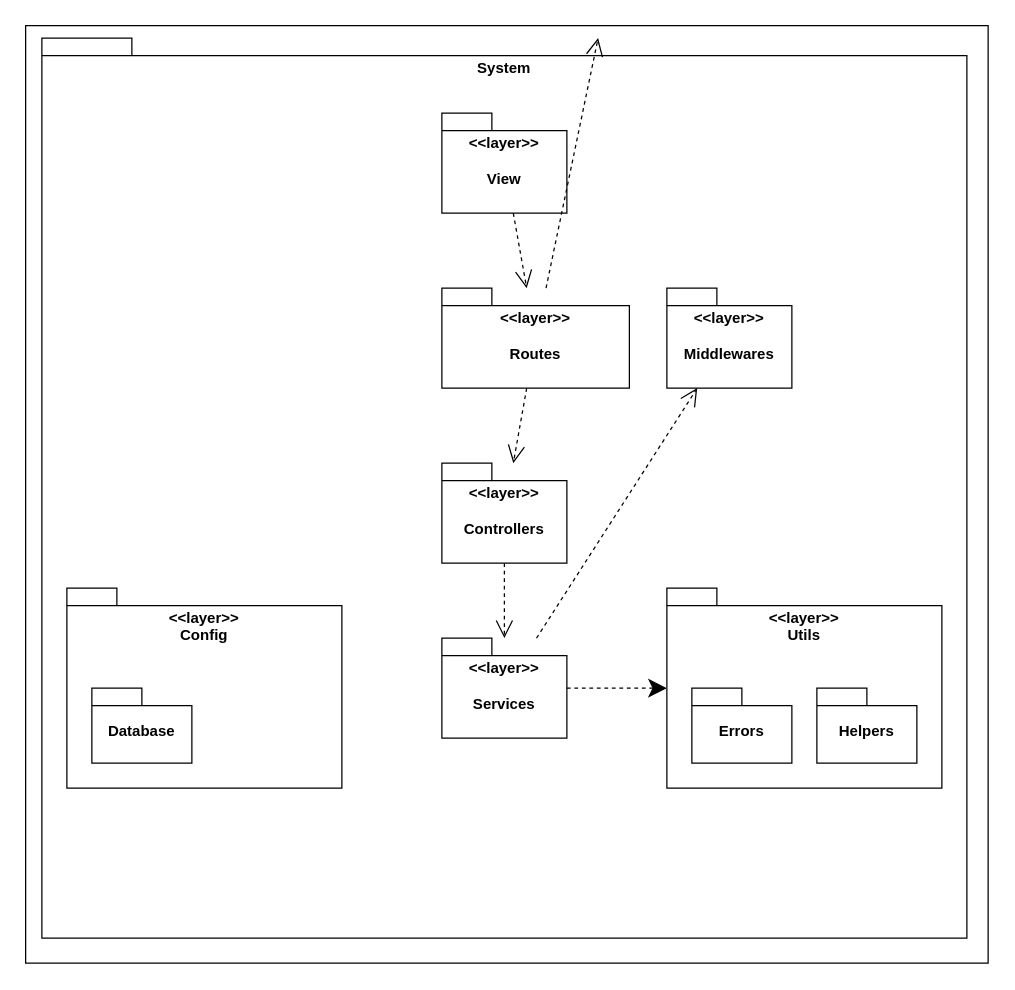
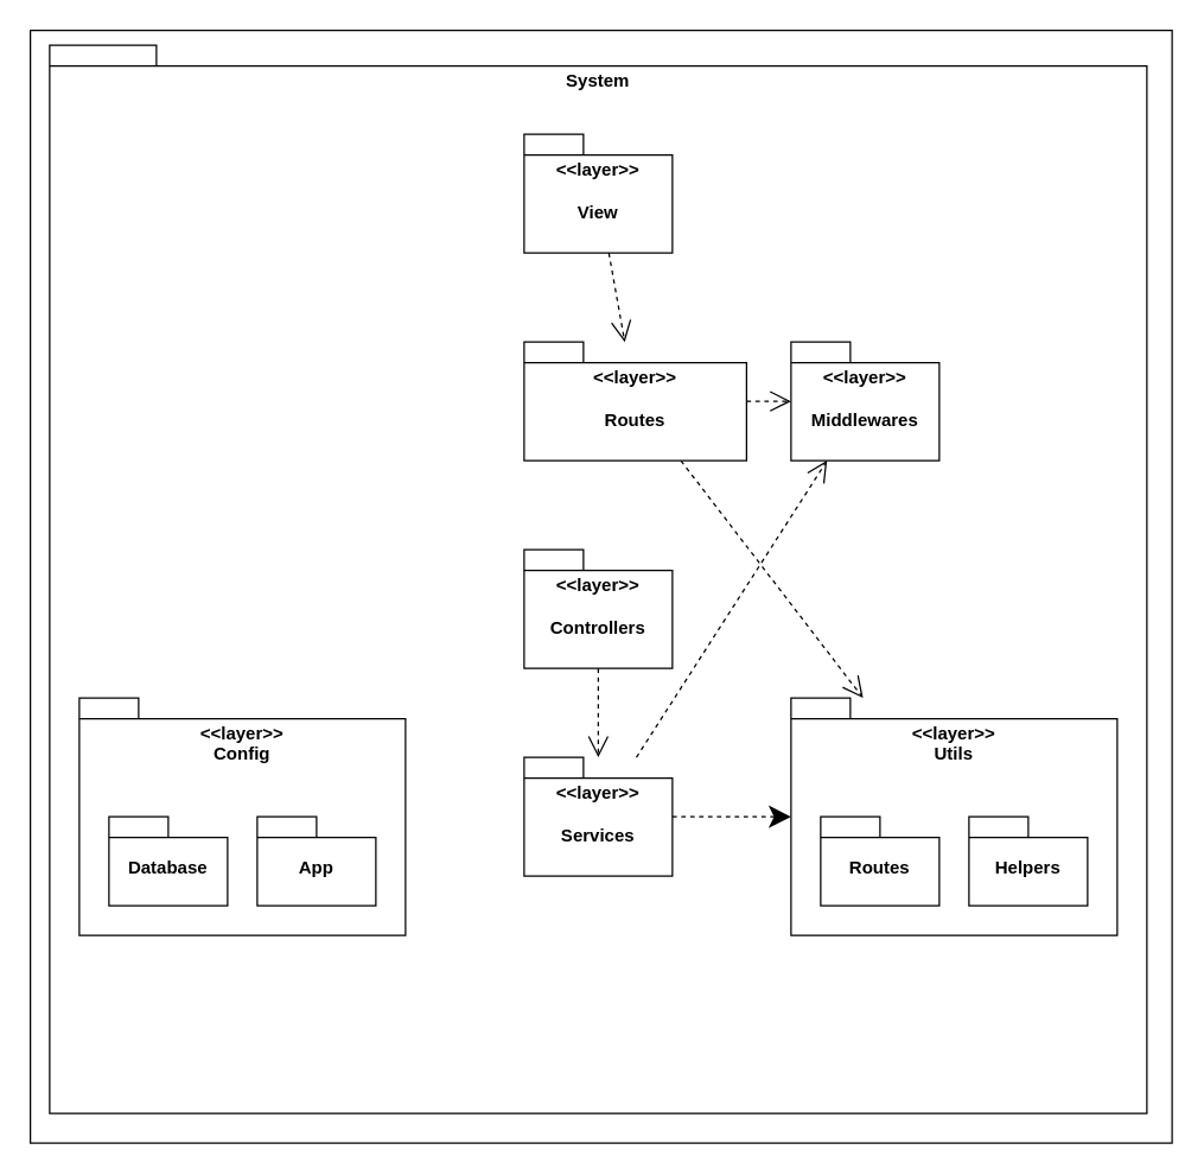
- <mxCell id="12" value="" style="endArrow=open;endFill=1;endSize=12;html=1;rounded=0;dashed=1;" edge="1" parent="5" source="10" target="4"><mxGeometry width="160" relative="1" as="geometry"><mxPoint x="360" y="70" as="sourcePoint" /><mxPoint x="360" y="175" as="targetPoint" /></mxGeometry></mxCell>
+ <mxCell id="12" value="" style="endArrow=open;endFill=1;endSize=12;html=1;rounded=0;dashed=1;" edge="1" parent="5" source="10" target="11"><mxGeometry width="160" relative="1" as="geometry"><mxPoint x="360" y="70" as="sourcePoint" /><mxPoint x="360" y="175" as="targetPoint" /></mxGeometry></mxCell>
- <mxCell id="8" value="" style="endArrow=open;endFill=1;endSize=12;html=1;rounded=0;dashed=1;" edge="1" parent="5" source="10" target="7"><mxGeometry width="160" relative="1" as="geometry"><mxPoint x="230" y="160" as="sourcePoint" /><mxPoint x="390" y="160" as="targetPoint" /></mxGeometry></mxCell>
+ <mxCell id="8" value="" style="endArrow=open;endFill=1;endSize=12;html=1;rounded=0;dashed=1;" edge="1" parent="5" source="10" target="18"><mxGeometry width="160" relative="1" as="geometry"><mxPoint x="230" y="160" as="sourcePoint" /><mxPoint x="390" y="160" as="targetPoint" /></mxGeometry></mxCell>
+ <mxCell id="24" value="&lt;span style=&quot;background-color: initial;&quot;&gt;App&lt;/span&gt;" style="shape=folder;fontStyle=1;spacingTop=10;tabWidth=40;tabHeight=14;tabPosition=left;html=1;whiteSpace=wrap;verticalAlign=middle;" vertex="1" parent="21"><mxGeometry x="120" y="80" width="80" height="60" as="geometry" /></mxCell>
- <mxCell id="19" value="&lt;span style=&quot;background-color: initial;&quot;&gt;Errors&lt;/span&gt;" style="shape=folder;fontStyle=1;spacingTop=10;tabWidth=40;tabHeight=14;tabPosition=left;html=1;whiteSpace=wrap;verticalAlign=middle;" vertex="1" parent="17"><mxGeometry x="20" y="80" width="80" height="60" as="geometry" /></mxCell>
+ <mxCell id="19" value="&lt;span style=&quot;background-color: initial;&quot;&gt;Routes&lt;/span&gt;" style="shape=folder;fontStyle=1;spacingTop=10;tabWidth=40;tabHeight=14;tabPosition=left;html=1;whiteSpace=wrap;verticalAlign=middle;" vertex="1" parent="17"><mxGeometry x="20" y="80" width="80" height="60" as="geometry" /></mxCell>
